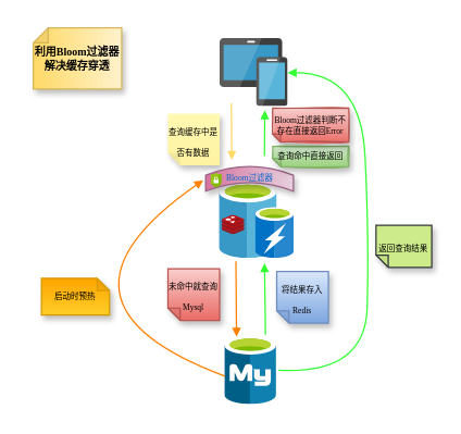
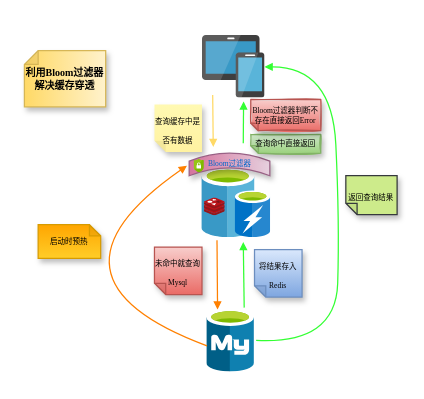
- <mxCell id="25" value="&lt;b&gt;&lt;font style=&quot;font-size: 8px;&quot;&gt;利用Bloom过滤器解决缓存穿透&lt;/font&gt;&lt;/b&gt;" style="shape=note;whiteSpace=wrap;html=1;backgroundOutline=1;darkOpacity=0.05;fillColor=#fff2cc;strokeColor=#d6b656;fillStyle=solid;direction=north;gradientDirection=north;shadow=1;size=11;pointerEvents=1;labelBorderColor=none;sketch=0;hachureGap=4;fontFamily=Lucida Console;fontSize=6;gradientColor=#ffd966;" parent="1" vertex="1"><mxGeometry x="24" y="20" width="65" height="45" as="geometry" /></mxCell>
+ <mxCell id="25" value="&lt;b&gt;&lt;font style=&quot;font-size: 8px;&quot;&gt;利用Bloom过滤器解决缓存穿透&lt;/font&gt;&lt;/b&gt;" style="shape=note;whiteSpace=wrap;html=1;backgroundOutline=1;darkOpacity=0.05;fillColor=#fff2cc;strokeColor=#d6b656;fillStyle=solid;direction=north;gradientDirection=north;shadow=1;size=11;pointerEvents=1;labelBorderColor=none;sketch=0;hachureGap=4;fontFamily=Lucida Console;fontSize=6;gradientColor=#ffd966;" parent="1" vertex="1"><mxGeometry x="19" y="40" width="65" height="45" as="geometry" /></mxCell>
- <mxCell id="17" value="&lt;font face=&quot;Lucida Console&quot;&gt;&lt;span style=&quot;font-size: 6px; line-height: 0.5;&quot;&gt;返回查询结果&lt;/span&gt;&lt;/font&gt;" style="shape=note;whiteSpace=wrap;html=1;backgroundOutline=1;darkOpacity=0.05;fillColor=#cdeb8b;strokeColor=#36393d;fillStyle=solid;direction=west;gradientDirection=north;shadow=1;size=9;pointerEvents=1;hachureGap=4;" parent="1" vertex="1"><mxGeometry x="276" y="165" width="41" height="31" as="geometry" /></mxCell>
+ <mxCell id="17" value="&lt;font face=&quot;Lucida Console&quot;&gt;&lt;span style=&quot;font-size: 6px; line-height: 0.5;&quot;&gt;返回查询结果&lt;/span&gt;&lt;/font&gt;" style="shape=note;whiteSpace=wrap;html=1;backgroundOutline=1;darkOpacity=0.05;fillColor=#cdeb8b;strokeColor=#36393d;fillStyle=solid;direction=west;gradientDirection=north;shadow=1;size=9;pointerEvents=1;hachureGap=4;" parent="1" vertex="1"><mxGeometry x="276" y="140" width="41" height="31" as="geometry" /></mxCell>
- <mxCell id="22" value="启动时预热" style="shape=note;whiteSpace=wrap;html=1;backgroundOutline=1;darkOpacity=0.05;fillColor=#ffcd28;strokeColor=#d79b00;fillStyle=solid;direction=east;gradientDirection=north;gradientColor=#ffa500;shadow=1;size=9;pointerEvents=1;labelBorderColor=none;sketch=0;hachureGap=4;fontFamily=Lucida Console;fontSize=6;" parent="1" vertex="1"><mxGeometry x="30" y="204" width="50" height="27" as="geometry" /></mxCell>
+ <mxCell id="22" value="启动时预热" style="shape=note;whiteSpace=wrap;html=1;backgroundOutline=1;darkOpacity=0.05;fillColor=#ffcd28;strokeColor=#d79b00;fillStyle=solid;direction=east;gradientDirection=north;gradientColor=#ffa500;shadow=1;size=9;pointerEvents=1;labelBorderColor=none;sketch=0;hachureGap=4;fontFamily=Lucida Console;fontSize=6;" parent="1" vertex="1"><mxGeometry x="30" y="179" width="50" height="27" as="geometry" /></mxCell>
